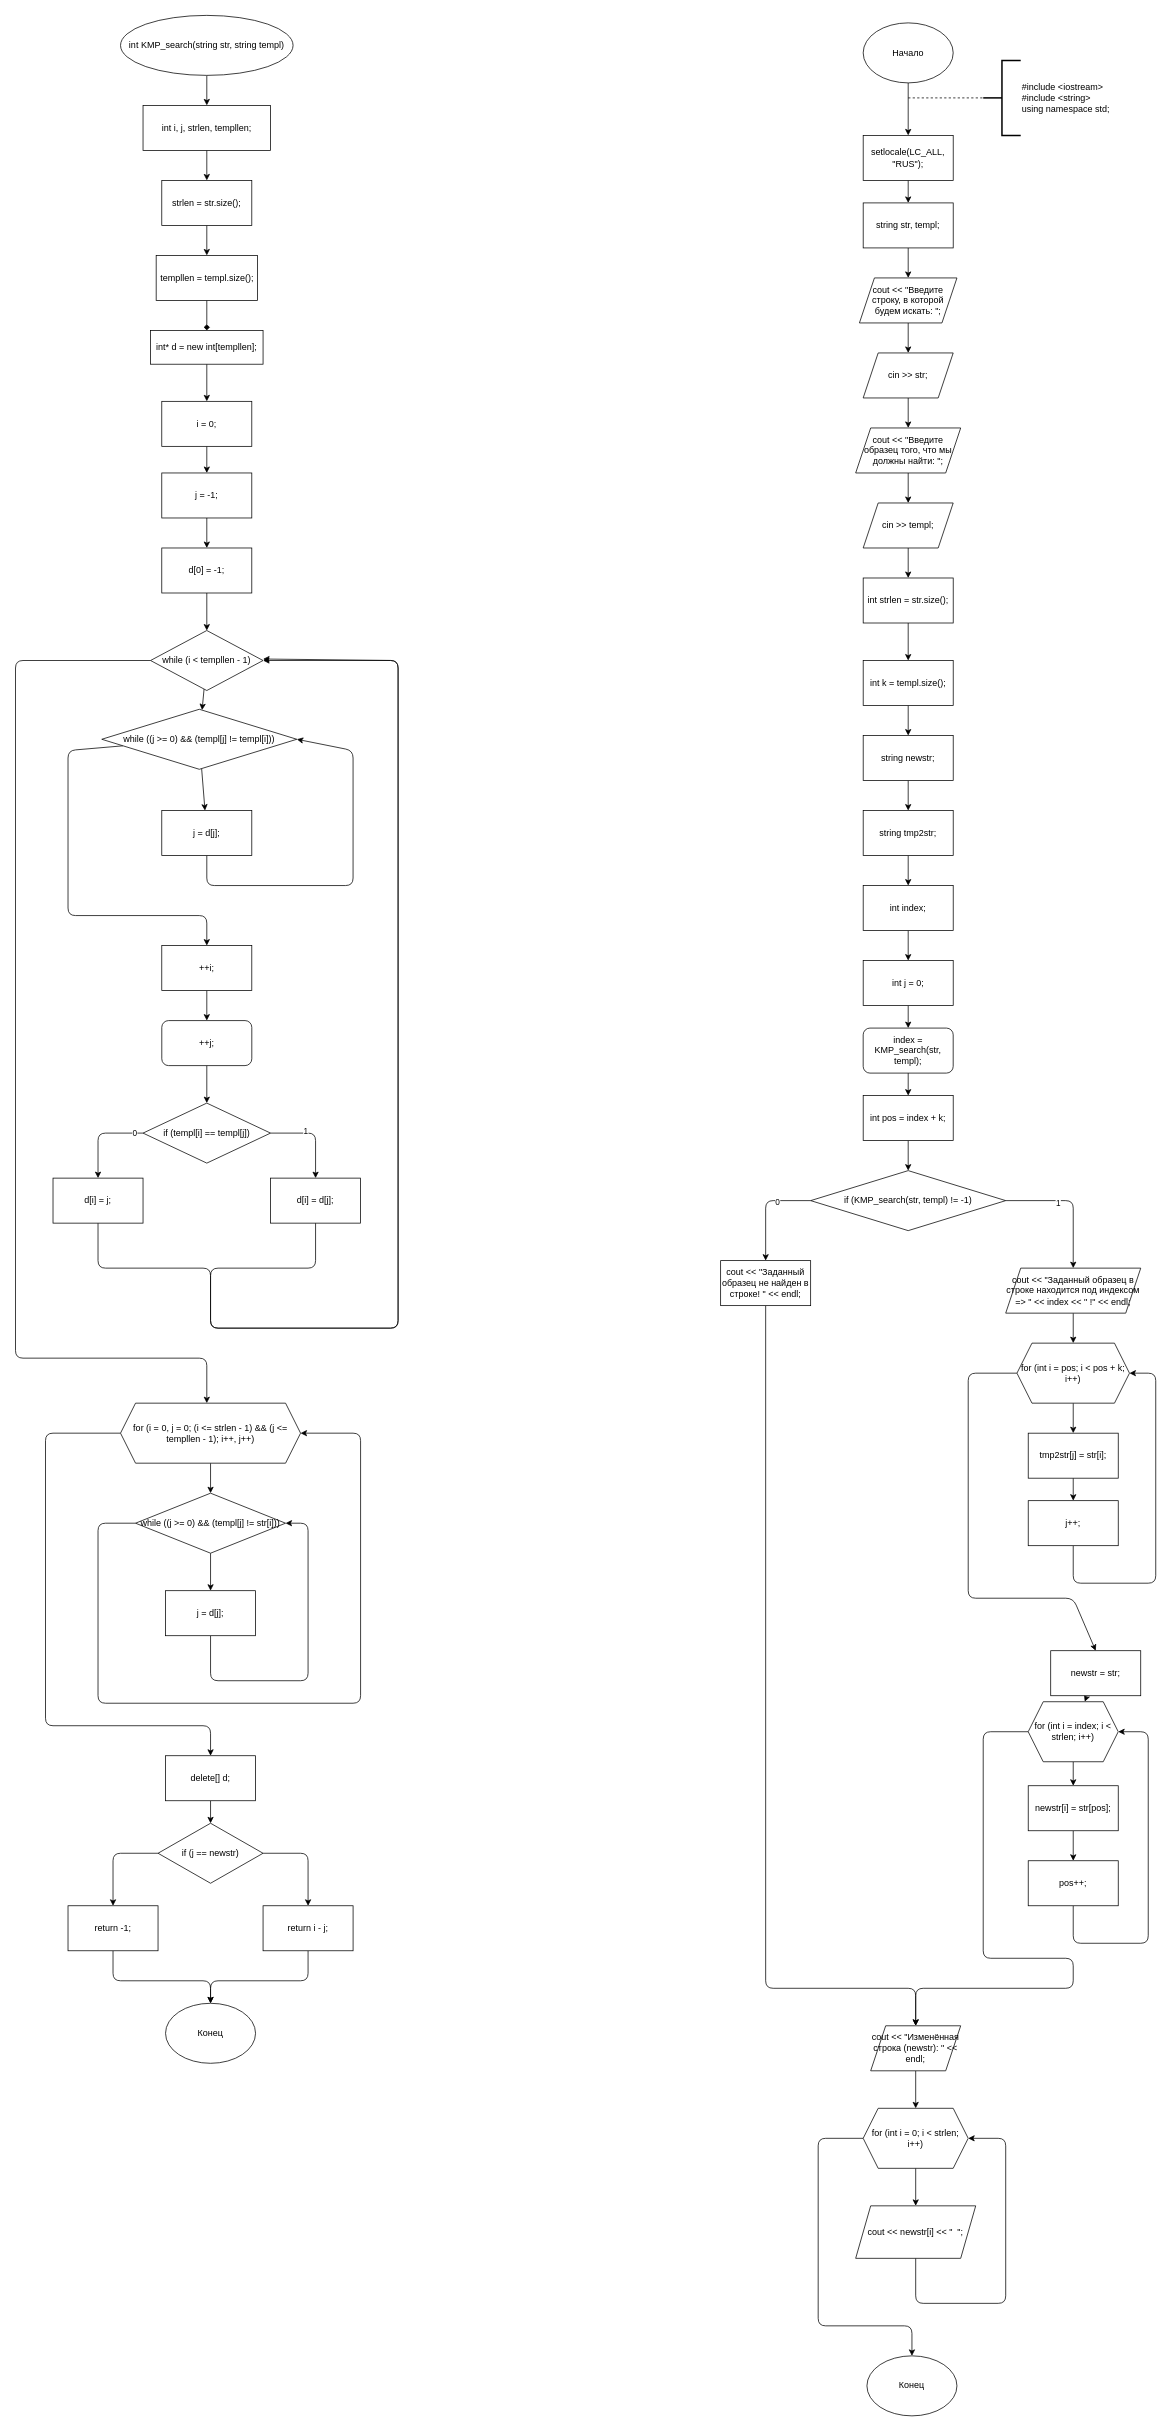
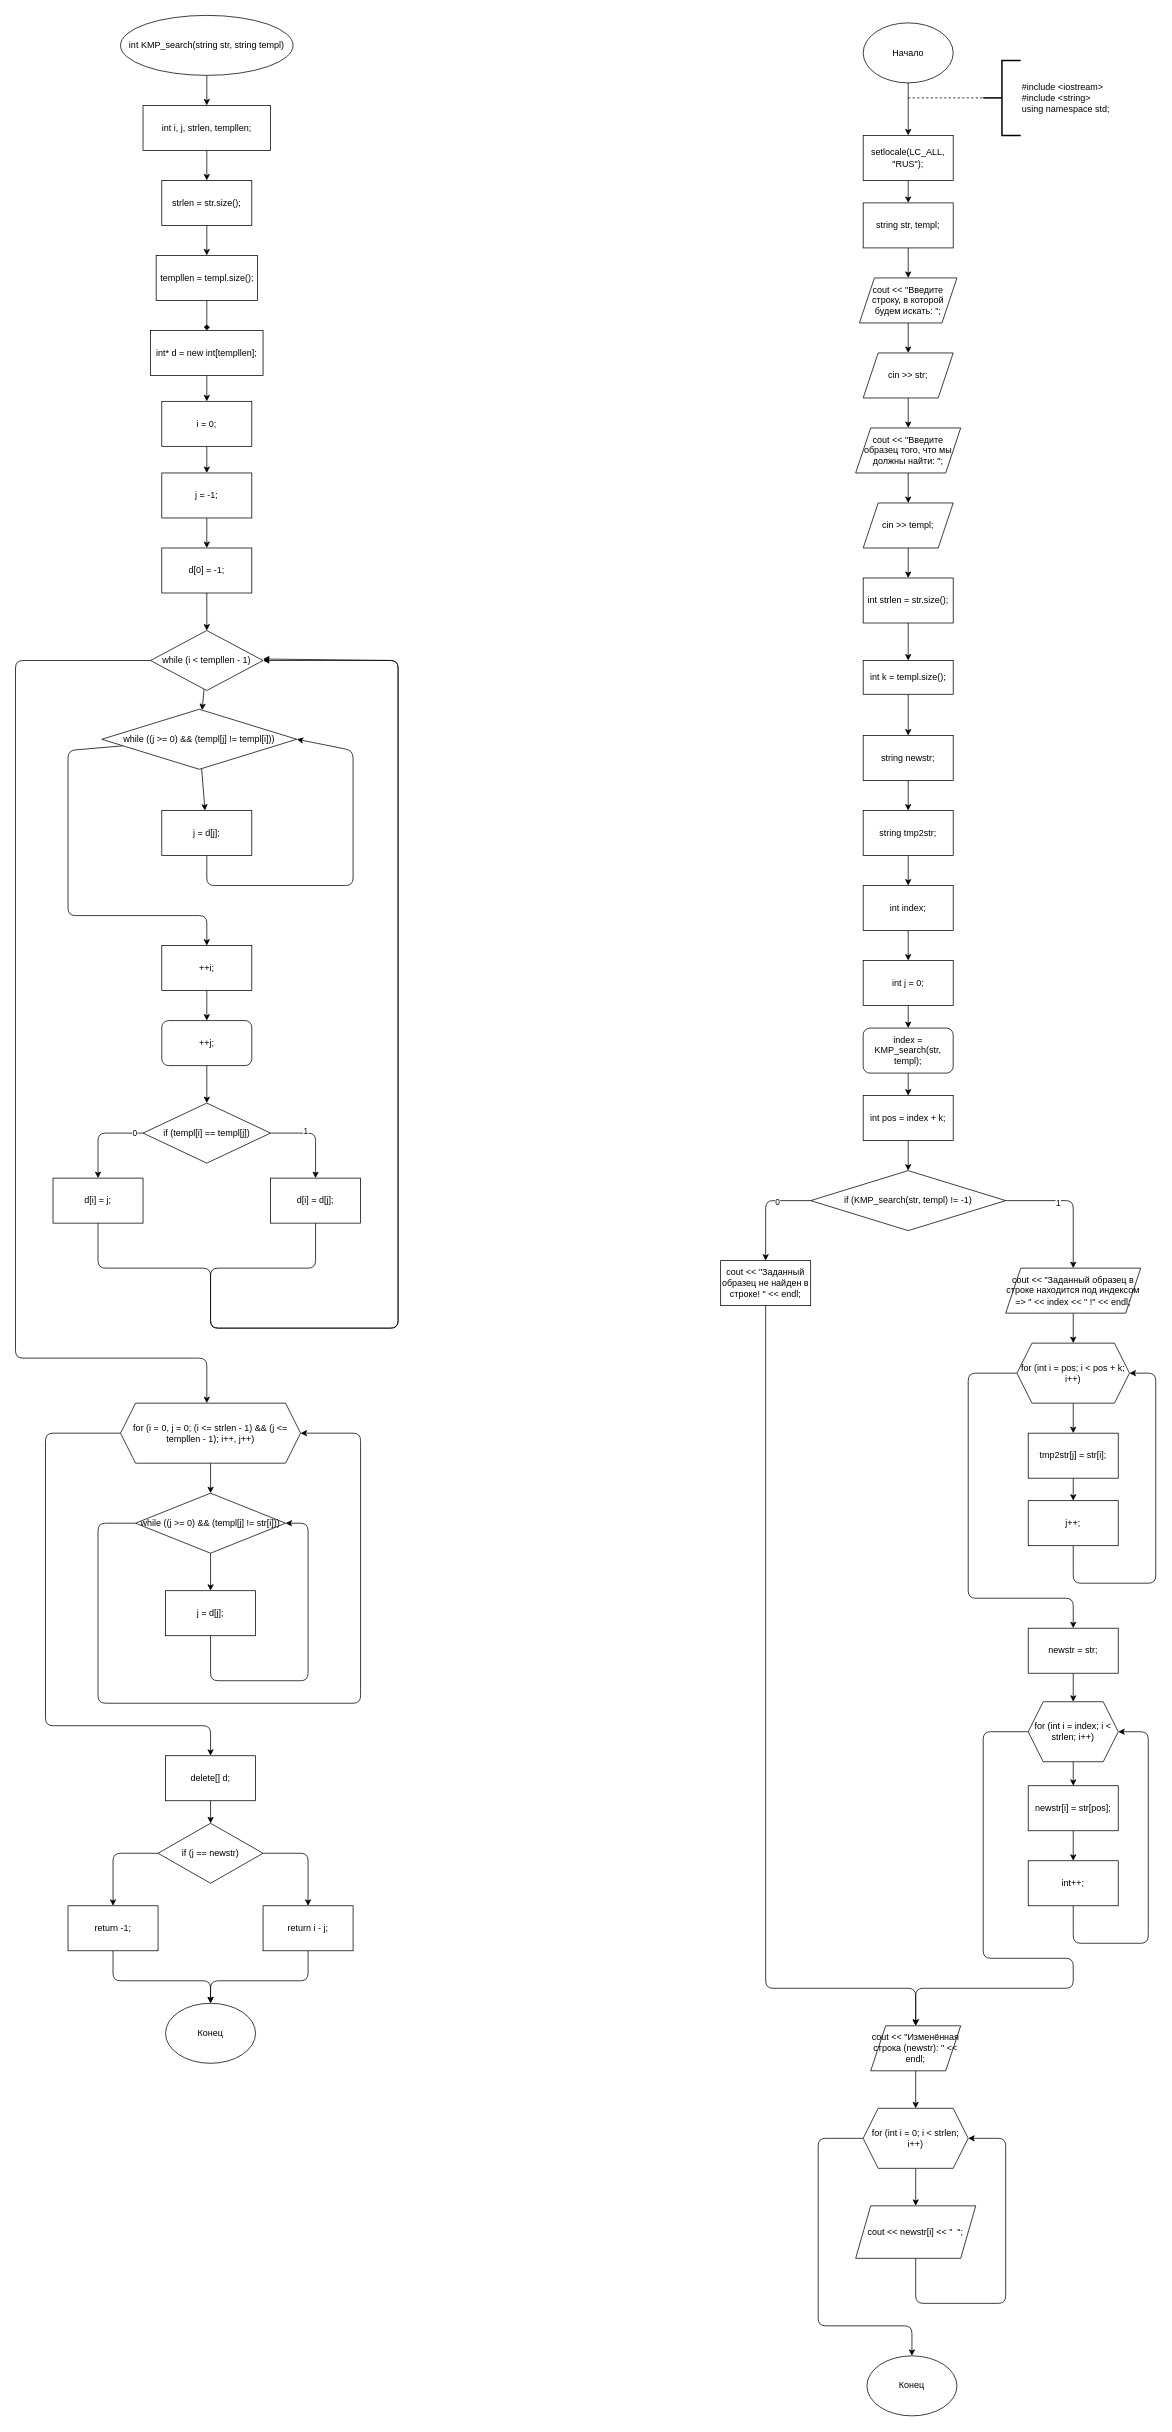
- <mxCell id="11" value="int* d = new int[templlen];" style="rounded=0;whiteSpace=wrap;html=1;" vertex="1" parent="1"><mxGeometry x="200" y="440" width="150" height="45" as="geometry" /></mxCell>
+ <mxCell id="11" value="int* d = new int[templlen];" style="rounded=0;whiteSpace=wrap;html=1;" vertex="1" parent="1"><mxGeometry x="200" y="440" width="150" height="60" as="geometry" /></mxCell>
- <mxCell id="76" value="int k = templ.size();" style="rounded=0;whiteSpace=wrap;html=1;" vertex="1" parent="1"><mxGeometry x="1150" y="880" width="120" height="60" as="geometry" /></mxCell>
+ <mxCell id="76" value="int k = templ.size();" style="rounded=0;whiteSpace=wrap;html=1;" vertex="1" parent="1"><mxGeometry x="1150" y="880" width="120" height="45" as="geometry" /></mxCell>
- <mxCell id="104" value="newstr = str;" style="rounded=0;whiteSpace=wrap;html=1;" vertex="1" parent="1"><mxGeometry x="1400" y="2200" width="120" height="60" as="geometry" /></mxCell>
+ <mxCell id="104" value="newstr = str;" style="rounded=0;whiteSpace=wrap;html=1;" vertex="1" parent="1"><mxGeometry x="1370" y="2170" width="120" height="60" as="geometry" /></mxCell>
- <mxCell id="111" value="pos++;" style="rounded=0;whiteSpace=wrap;html=1;" vertex="1" parent="1"><mxGeometry x="1370" y="2480" width="120" height="60" as="geometry" /></mxCell>
+ <mxCell id="111" value="int++;" style="rounded=0;whiteSpace=wrap;html=1;" vertex="1" parent="1"><mxGeometry x="1370" y="2480" width="120" height="60" as="geometry" /></mxCell>
